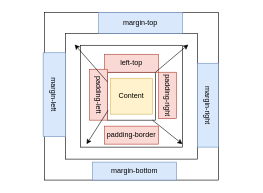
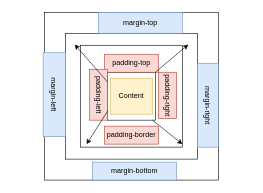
- <mxCell id="10" value="left-top" style="text;html=1;align=center;verticalAlign=middle;whiteSpace=wrap;rounded=0;fillColor=#fad9d5;strokeColor=#ae4132;" vertex="1" parent="1"><mxGeometry x="174" y="90" width="90" height="30" as="geometry" /></mxCell>
+ <mxCell id="10" value="padding-top" style="text;html=1;align=center;verticalAlign=middle;whiteSpace=wrap;rounded=0;fillColor=#fad9d5;strokeColor=#ae4132;" vertex="1" parent="1"><mxGeometry x="174" y="90" width="90" height="30" as="geometry" /></mxCell>
